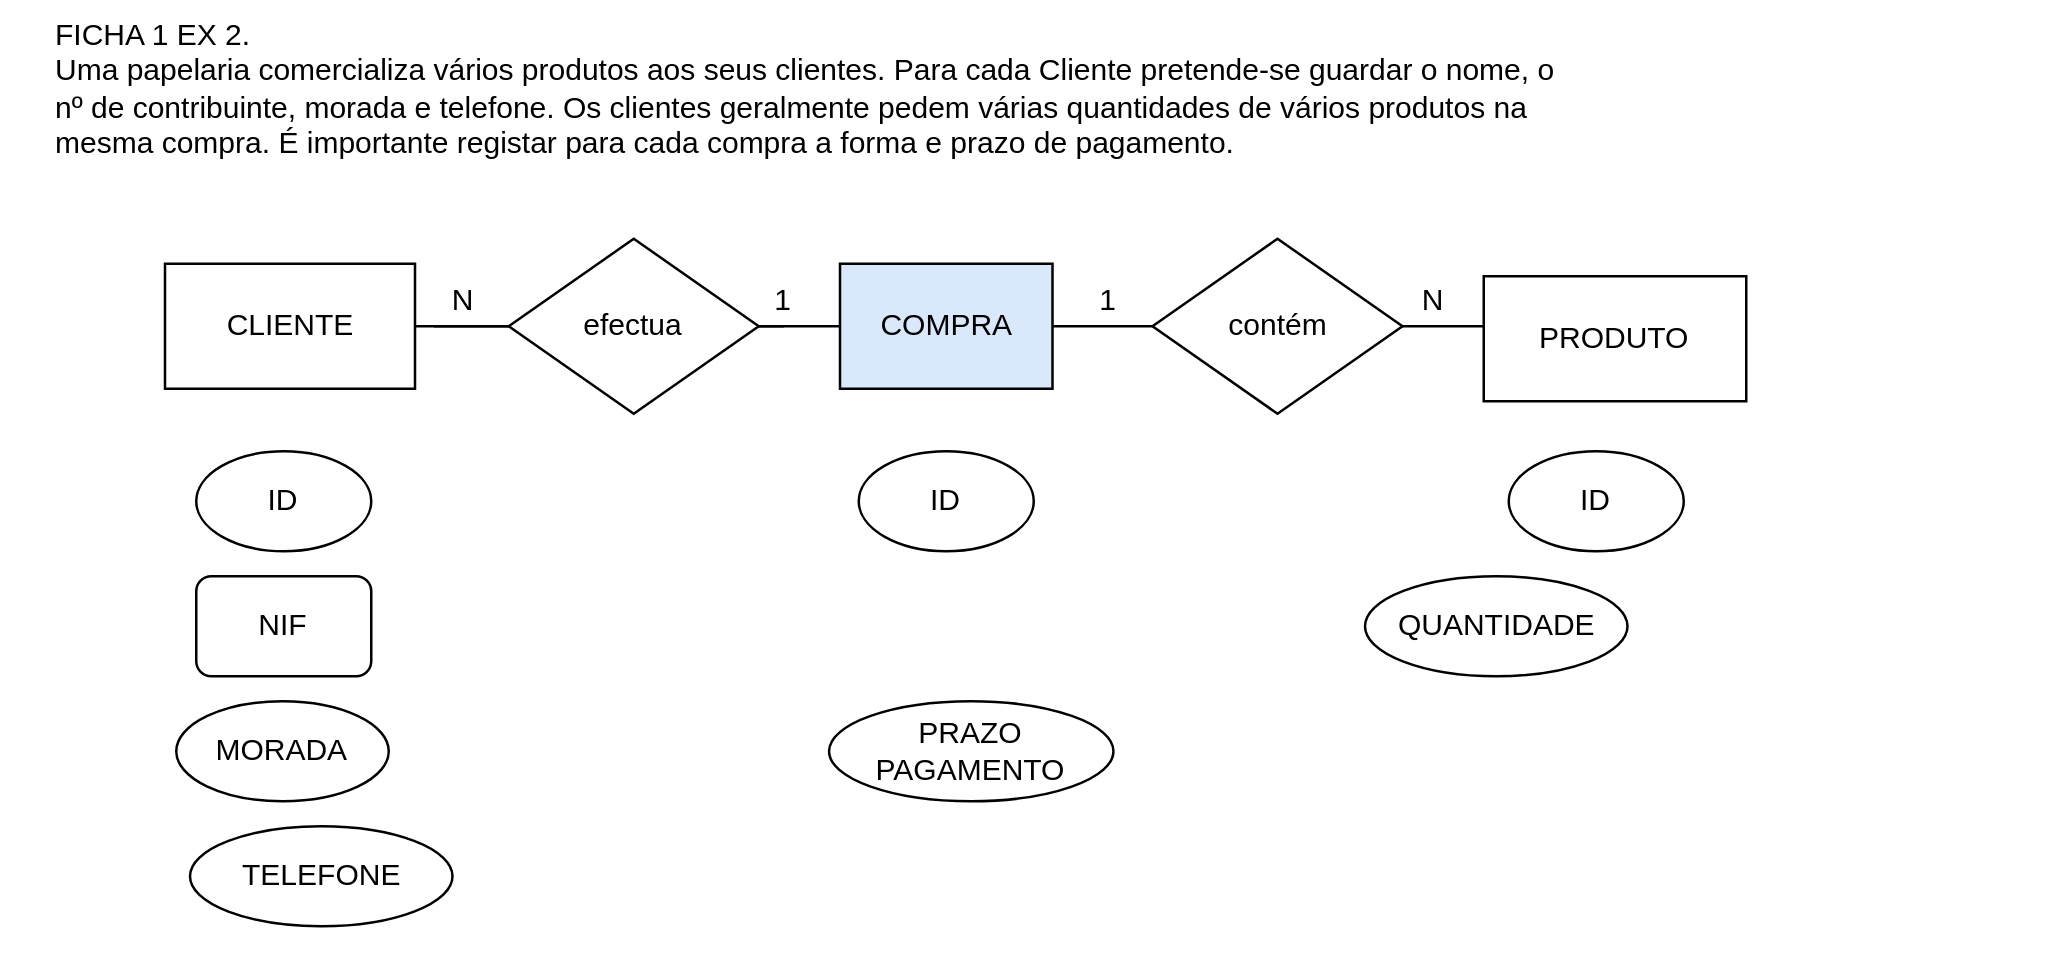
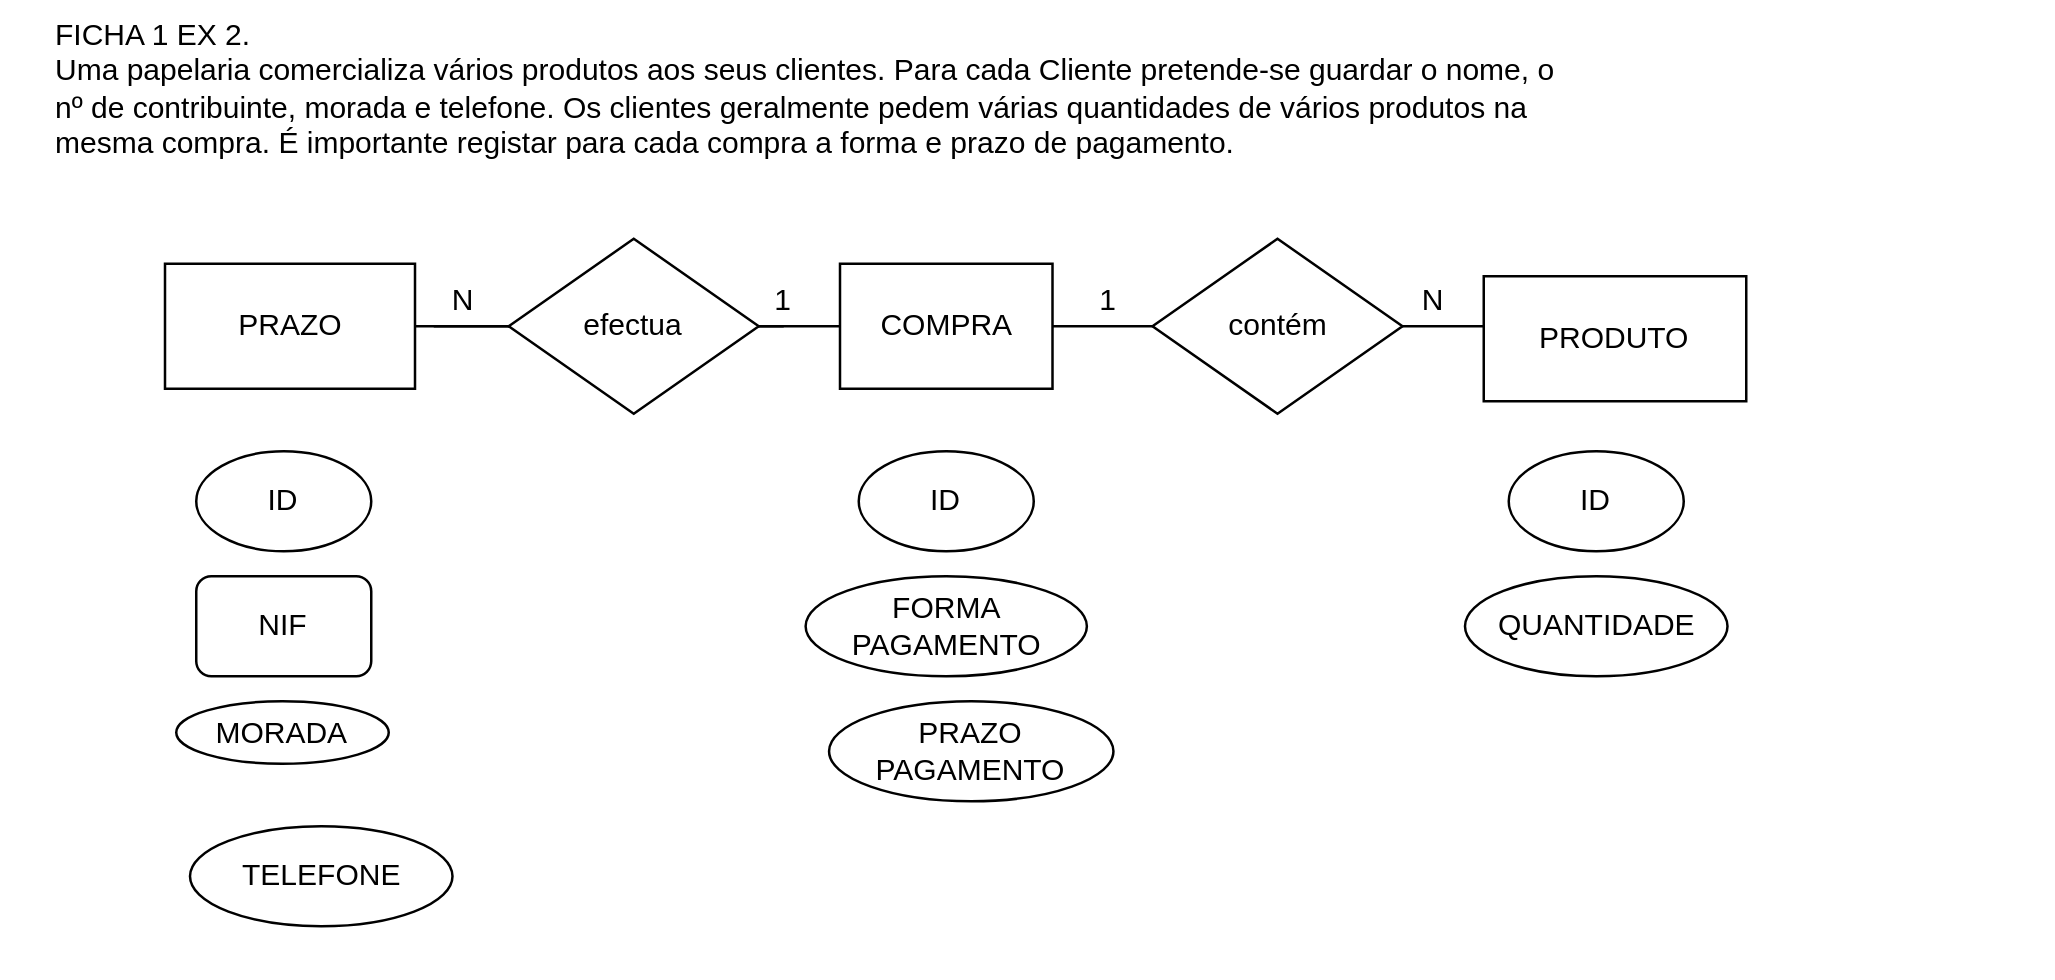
- <mxCell id="10" value="CLIENTE" style="rounded=0;whiteSpace=wrap;html=1;" parent="1" vertex="1"><mxGeometry x="65.5" y="105" width="100" height="50" as="geometry" /></mxCell>
+ <mxCell id="10" value="PRAZO" style="rounded=0;whiteSpace=wrap;html=1;" parent="1" vertex="1"><mxGeometry x="65.5" y="105" width="100" height="50" as="geometry" /></mxCell>
- <mxCell id="21" value="COMPRA" style="rounded=0;whiteSpace=wrap;html=1;fillColor=#dae8fc;" parent="1" vertex="1"><mxGeometry x="335.5" y="105" width="85" height="50" as="geometry" /></mxCell>
+ <mxCell id="21" value="COMPRA" style="rounded=0;whiteSpace=wrap;html=1;" parent="1" vertex="1"><mxGeometry x="335.5" y="105" width="85" height="50" as="geometry" /></mxCell>
+ <mxCell id="6" value="FORMA PAGAMENTO" style="ellipse;whiteSpace=wrap;html=1;" parent="1" vertex="1"><mxGeometry x="321.75" y="230" width="112.5" height="40" as="geometry" /></mxCell>
- <mxCell id="8" value="QUANTIDADE" style="ellipse;whiteSpace=wrap;html=1;" parent="1" vertex="1"><mxGeometry x="545.5" y="230" width="105" height="40" as="geometry" /></mxCell>
+ <mxCell id="8" value="QUANTIDADE" style="ellipse;whiteSpace=wrap;html=1;" parent="1" vertex="1"><mxGeometry x="585.5" y="230" width="105" height="40" as="geometry" /></mxCell>
- <mxCell id="4" value="MORADA" style="ellipse;whiteSpace=wrap;html=1;" parent="1" vertex="1"><mxGeometry x="70" y="280" width="85" height="40" as="geometry" /></mxCell>
+ <mxCell id="4" value="MORADA" style="ellipse;whiteSpace=wrap;html=1;" parent="1" vertex="1"><mxGeometry x="70" y="280" width="85" height="25" as="geometry" /></mxCell>
